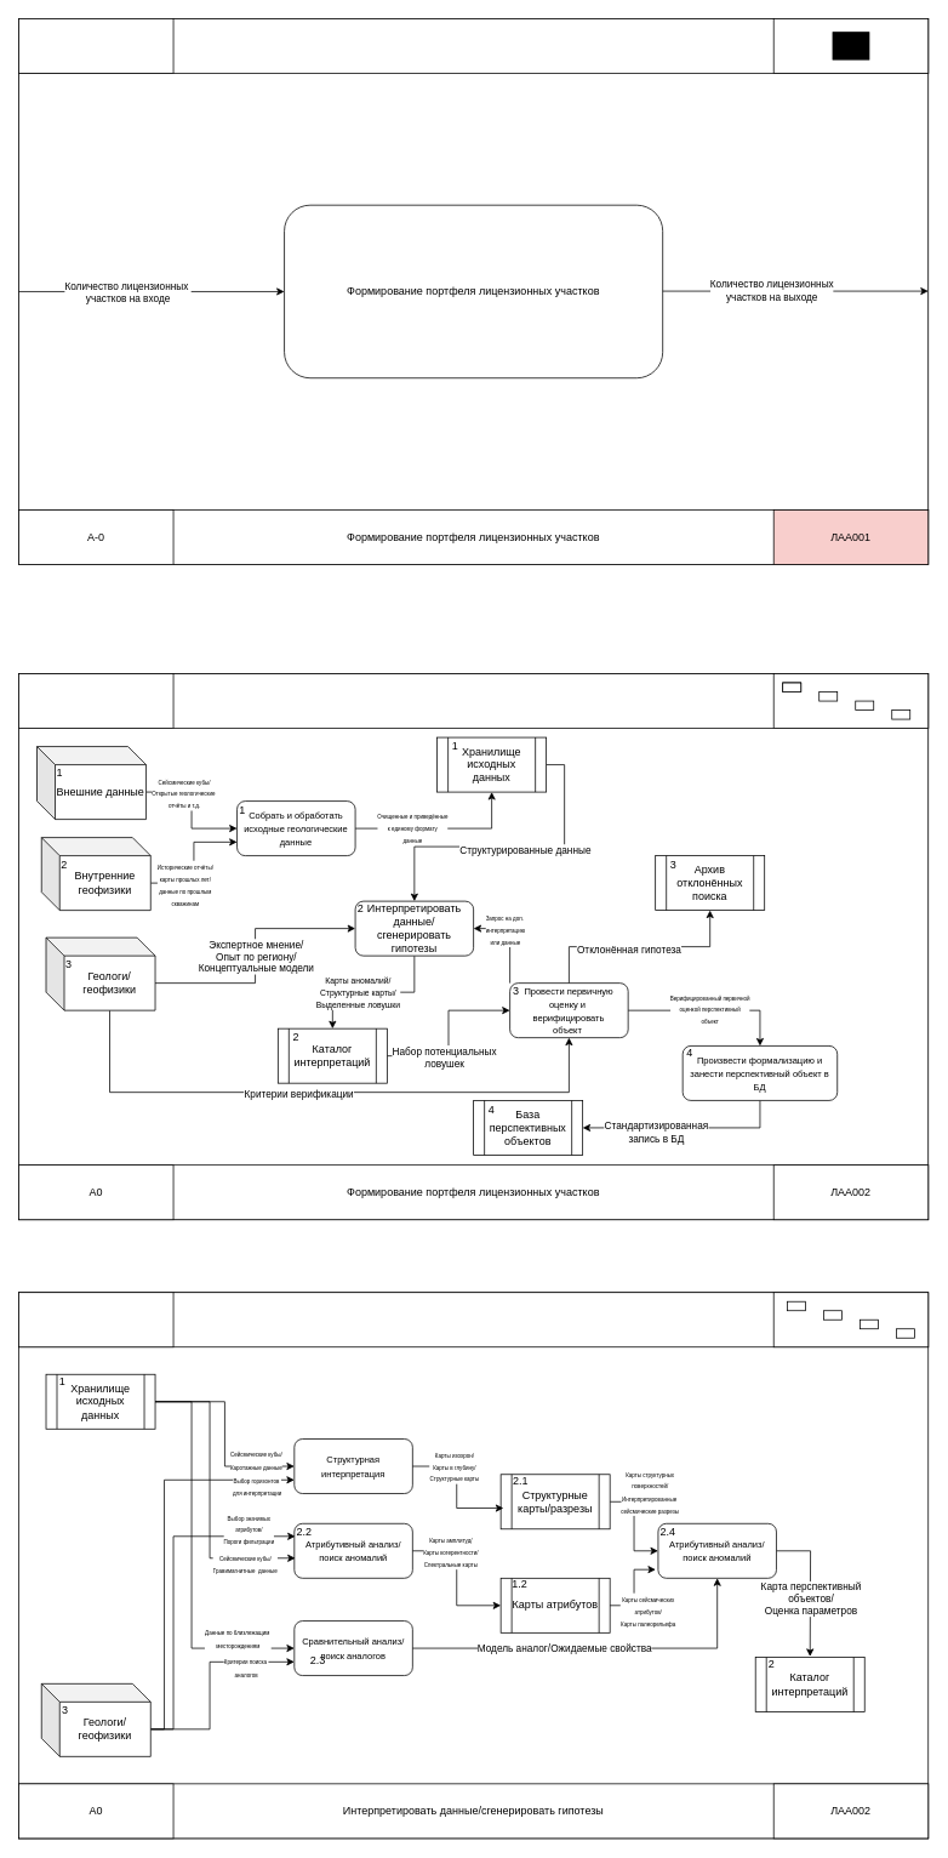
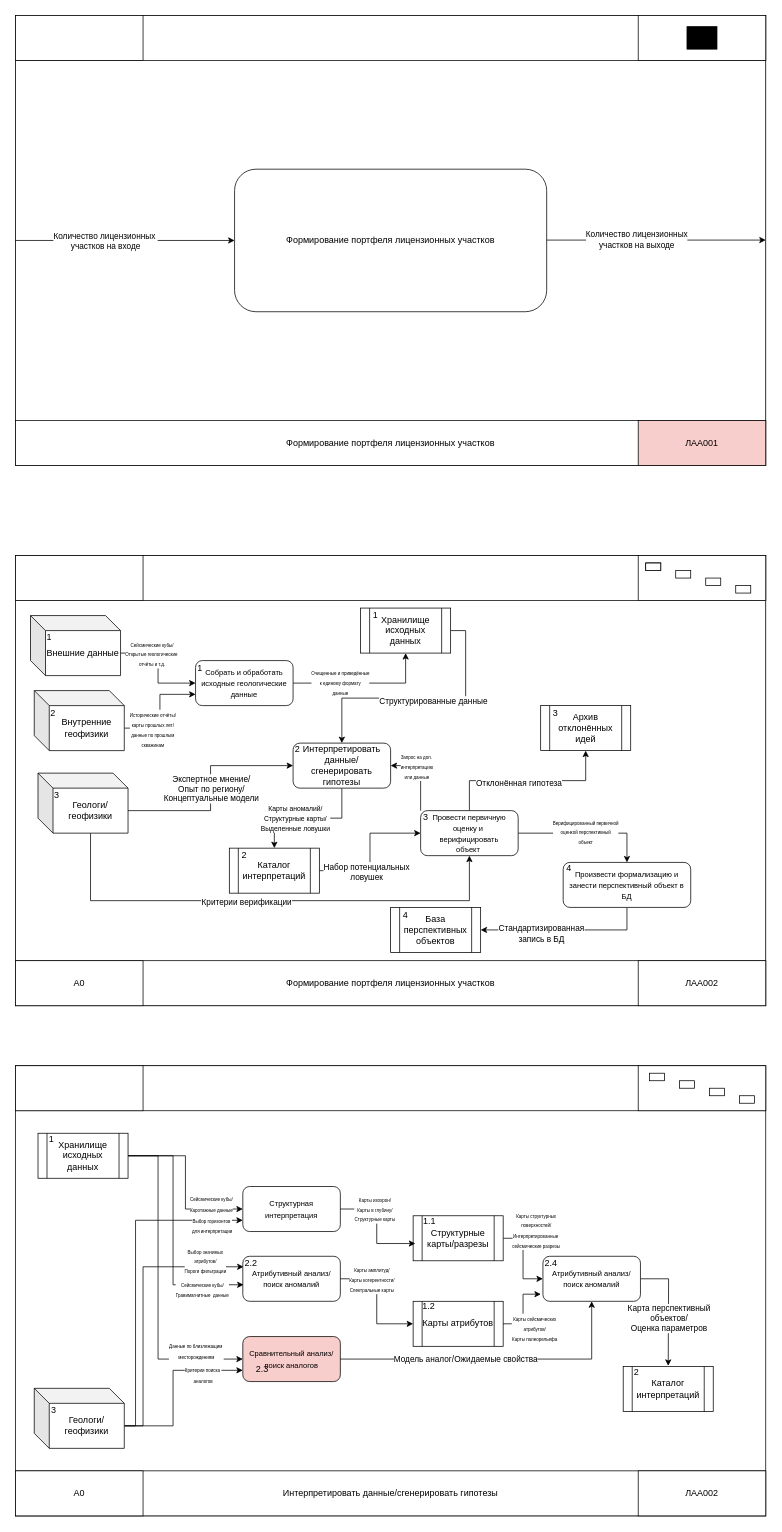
- <mxCell id="8" value="A-0" style="rounded=0;whiteSpace=wrap;html=1;" parent="2" vertex="1"><mxGeometry y="540" width="170" height="60" as="geometry" /></mxCell>
- <mxCell id="58" value="Архив отклонённых поиска" style="shape=process;whiteSpace=wrap;html=1;backgroundOutline=1;" parent="16" vertex="1"><mxGeometry x="700" y="200" width="120" height="60" as="geometry" /></mxCell>
+ <mxCell id="58" value="Архив отклонённых идей" style="shape=process;whiteSpace=wrap;html=1;backgroundOutline=1;" parent="16" vertex="1"><mxGeometry x="700" y="200" width="120" height="60" as="geometry" /></mxCell>
- <mxCell id="133" value="2.1" style="text;html=1;align=center;verticalAlign=middle;whiteSpace=wrap;rounded=0;" vertex="1" parent="1"><mxGeometry x="562" y="1618" width="20" height="20" as="geometry" /></mxCell>
+ <mxCell id="133" value="1.1" style="text;html=1;align=center;verticalAlign=middle;whiteSpace=wrap;rounded=0;" vertex="1" parent="1"><mxGeometry x="562" y="1618" width="20" height="20" as="geometry" /></mxCell>
- <mxCell id="107" value="&lt;div style=&quot;&quot;&gt;&lt;span style=&quot;font-size: 10px;&quot;&gt;Сравнительный анализ/ поиск аналогов&lt;/span&gt;&lt;/div&gt;" style="rounded=1;whiteSpace=wrap;html=1;" vertex="1" parent="106"><mxGeometry x="3" y="1" width="130" height="60" as="geometry" /></mxCell>
+ <mxCell id="107" value="&lt;div style=&quot;&quot;&gt;&lt;span style=&quot;font-size: 10px;&quot;&gt;Сравнительный анализ/ поиск аналогов&lt;/span&gt;&lt;/div&gt;" style="rounded=1;whiteSpace=wrap;html=1;fillColor=#f8cecc;" vertex="1" parent="106"><mxGeometry x="3" y="1" width="130" height="60" as="geometry" /></mxCell>
